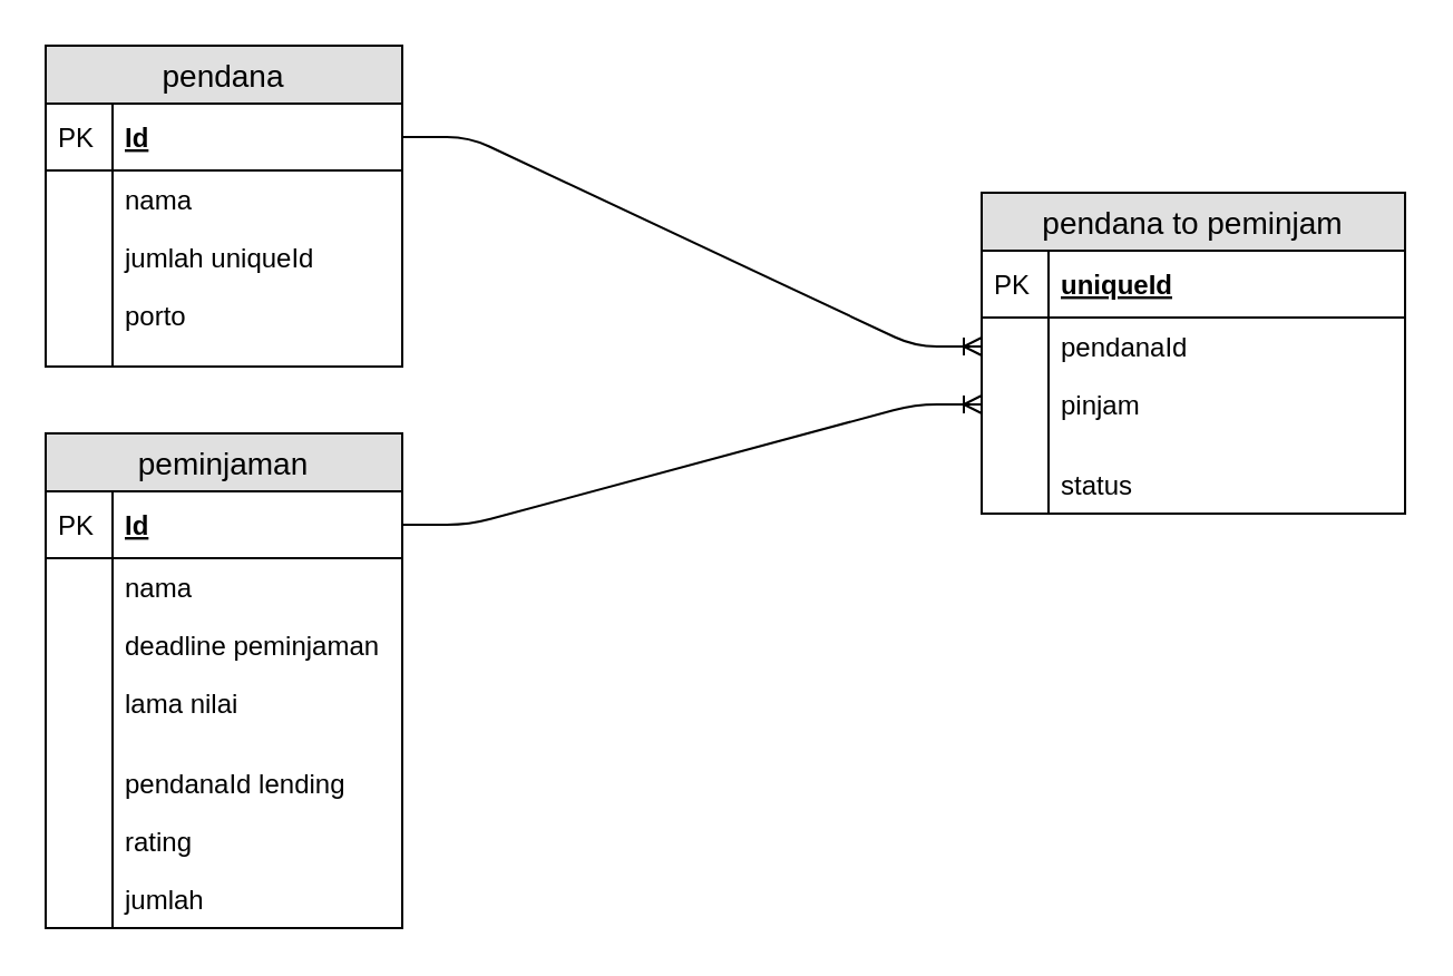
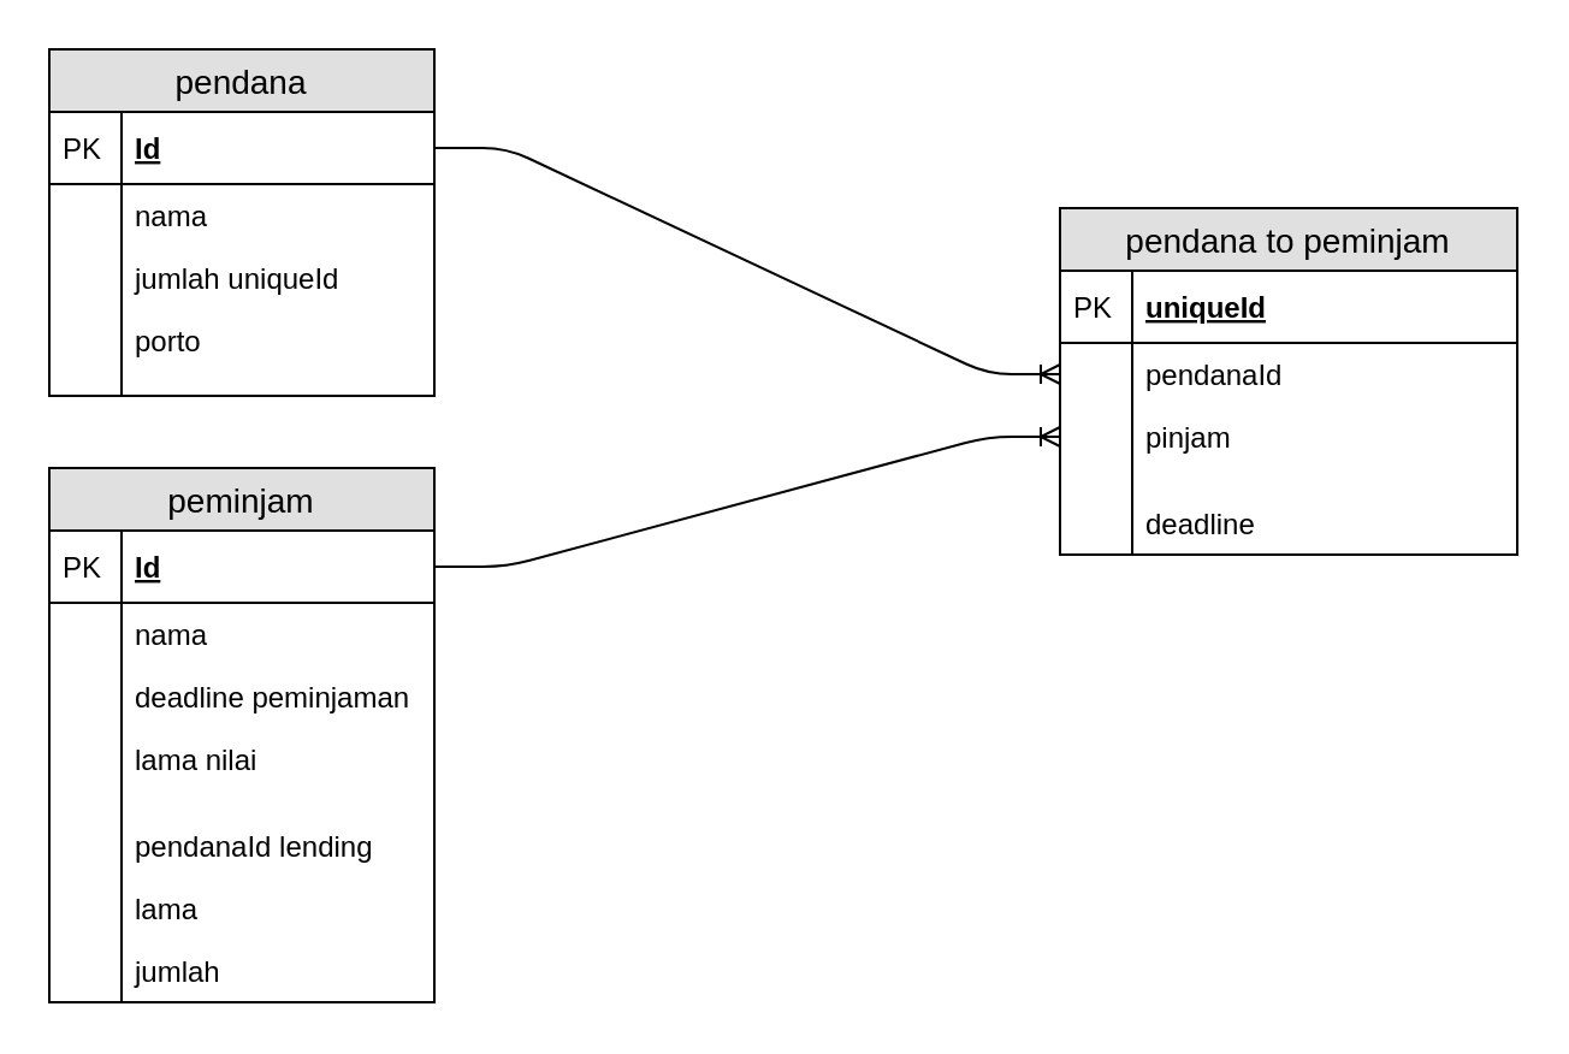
- <mxCell id="24" value="peminjaman" style="swimlane;fontStyle=0;childLayout=stackLayout;horizontal=1;startSize=26;fillColor=#e0e0e0;horizontalStack=0;resizeParent=1;resizeParentMax=0;resizeLast=0;collapsible=1;marginBottom=0;swimlaneFillColor=#ffffff;align=center;fontSize=14;" vertex="1" parent="1"><mxGeometry x="20" y="194" width="160" height="222" as="geometry" /></mxCell>
+ <mxCell id="24" value="peminjam" style="swimlane;fontStyle=0;childLayout=stackLayout;horizontal=1;startSize=26;fillColor=#e0e0e0;horizontalStack=0;resizeParent=1;resizeParentMax=0;resizeLast=0;collapsible=1;marginBottom=0;swimlaneFillColor=#ffffff;align=center;fontSize=14;" vertex="1" parent="1"><mxGeometry x="20" y="194" width="160" height="222" as="geometry" /></mxCell>
- <mxCell id="22" value="status" style="shape=partialRectangle;top=0;left=0;right=0;bottom=0;align=left;verticalAlign=top;fillColor=none;spacingLeft=34;spacingRight=4;overflow=hidden;rotatable=0;points=[[0,0.5],[1,0.5]];portConstraint=eastwest;dropTarget=0;fontSize=12;" vertex="1" parent="13"><mxGeometry y="118" width="190" height="26" as="geometry" /></mxCell>
+ <mxCell id="22" value="deadline" style="shape=partialRectangle;top=0;left=0;right=0;bottom=0;align=left;verticalAlign=top;fillColor=none;spacingLeft=34;spacingRight=4;overflow=hidden;rotatable=0;points=[[0,0.5],[1,0.5]];portConstraint=eastwest;dropTarget=0;fontSize=12;" vertex="1" parent="13"><mxGeometry y="118" width="190" height="26" as="geometry" /></mxCell>
- <mxCell id="37" value="rating" style="shape=partialRectangle;top=0;left=0;right=0;bottom=0;align=left;verticalAlign=top;fillColor=none;spacingLeft=34;spacingRight=4;overflow=hidden;rotatable=0;points=[[0,0.5],[1,0.5]];portConstraint=eastwest;dropTarget=0;fontSize=12;" vertex="1" parent="24"><mxGeometry y="170" width="160" height="26" as="geometry" /></mxCell>
+ <mxCell id="37" value="lama" style="shape=partialRectangle;top=0;left=0;right=0;bottom=0;align=left;verticalAlign=top;fillColor=none;spacingLeft=34;spacingRight=4;overflow=hidden;rotatable=0;points=[[0,0.5],[1,0.5]];portConstraint=eastwest;dropTarget=0;fontSize=12;" vertex="1" parent="24"><mxGeometry y="170" width="160" height="26" as="geometry" /></mxCell>
